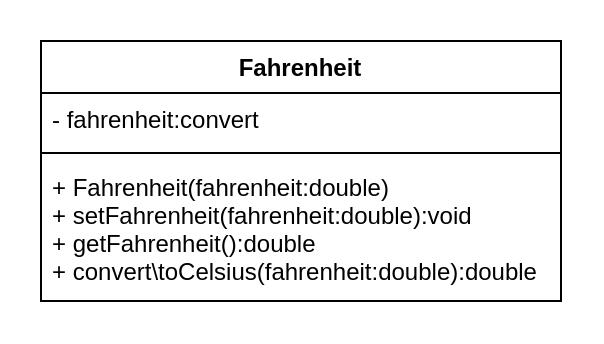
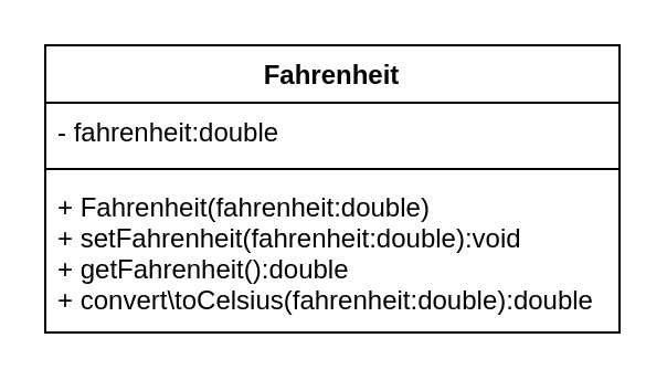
- <mxCell id="3" value="- fahrenheit:convert" style="text;strokeColor=none;fillColor=none;align=left;verticalAlign=top;spacingLeft=4;spacingRight=4;overflow=hidden;rotatable=0;points=[[0,0.5],[1,0.5]];portConstraint=eastwest;" vertex="1" parent="2"><mxGeometry y="26" width="260" height="26" as="geometry" /></mxCell>
+ <mxCell id="3" value="- fahrenheit:double" style="text;strokeColor=none;fillColor=none;align=left;verticalAlign=top;spacingLeft=4;spacingRight=4;overflow=hidden;rotatable=0;points=[[0,0.5],[1,0.5]];portConstraint=eastwest;" vertex="1" parent="2"><mxGeometry y="26" width="260" height="26" as="geometry" /></mxCell>
